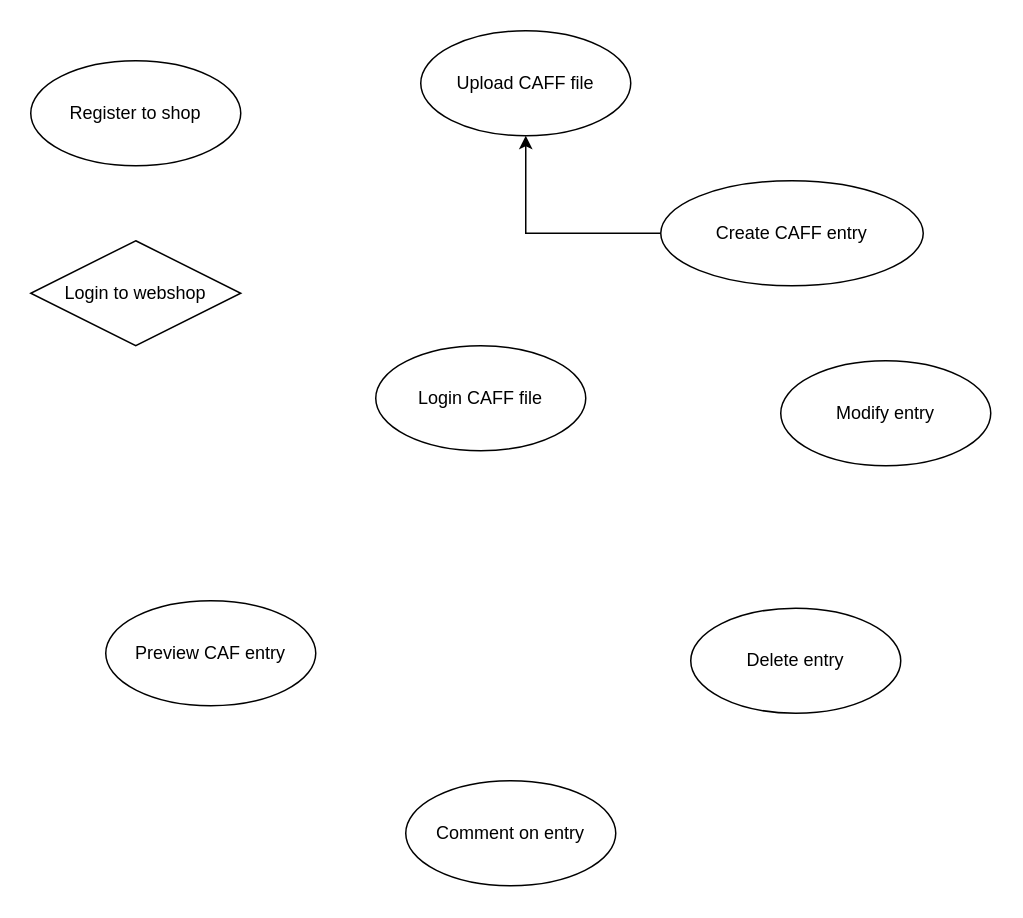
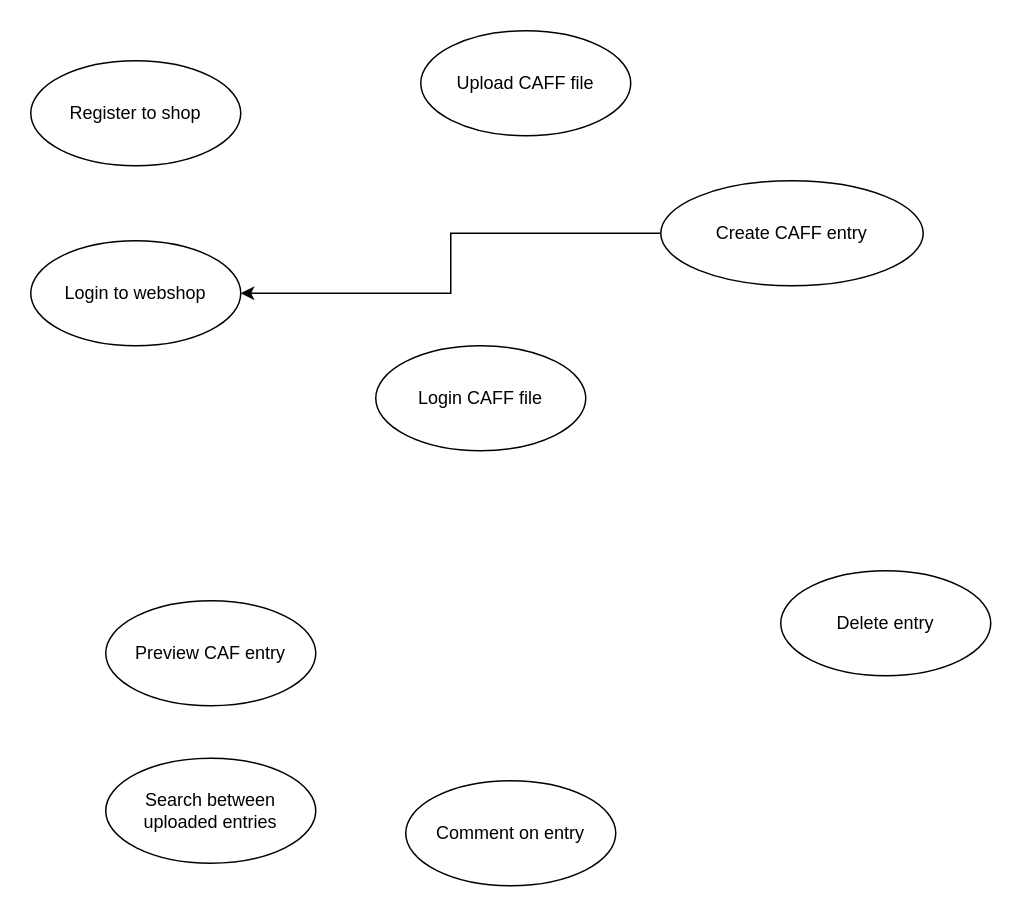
- <mxCell id="8" style="edgeStyle=orthogonalEdgeStyle;rounded=0;orthogonalLoop=1;jettySize=auto;html=1;" edge="1" parent="1" source="9" target="4"><mxGeometry relative="1" as="geometry" /></mxCell>
+ <mxCell id="8" style="edgeStyle=orthogonalEdgeStyle;rounded=0;orthogonalLoop=1;jettySize=auto;html=1;" edge="1" parent="1" source="9" target="3"><mxGeometry relative="1" as="geometry" /></mxCell>
- <mxCell id="3" value="Login to webshop" style="rhombus;whiteSpace=wrap;html=1;" vertex="1" parent="1"><mxGeometry x="20" y="160" width="140" height="70" as="geometry" /></mxCell>
+ <mxCell id="3" value="Login to webshop" style="ellipse;whiteSpace=wrap;html=1;" vertex="1" parent="1"><mxGeometry x="20" y="160" width="140" height="70" as="geometry" /></mxCell>
- <mxCell id="11" value="Modify entry" style="ellipse;whiteSpace=wrap;html=1;" vertex="1" parent="1"><mxGeometry x="520" y="240" width="140" height="70" as="geometry" /></mxCell>
- <mxCell id="10" value="Delete entry" style="ellipse;whiteSpace=wrap;html=1;" vertex="1" parent="1"><mxGeometry x="460" y="405" width="140" height="70" as="geometry" /></mxCell>
+ <mxCell id="10" value="Delete entry" style="ellipse;whiteSpace=wrap;html=1;" vertex="1" parent="1"><mxGeometry x="520" y="380" width="140" height="70" as="geometry" /></mxCell>
+ <mxCell id="6" value="Search between uploaded entries" style="ellipse;whiteSpace=wrap;html=1;" vertex="1" parent="1"><mxGeometry x="70" y="505" width="140" height="70" as="geometry" /></mxCell>
